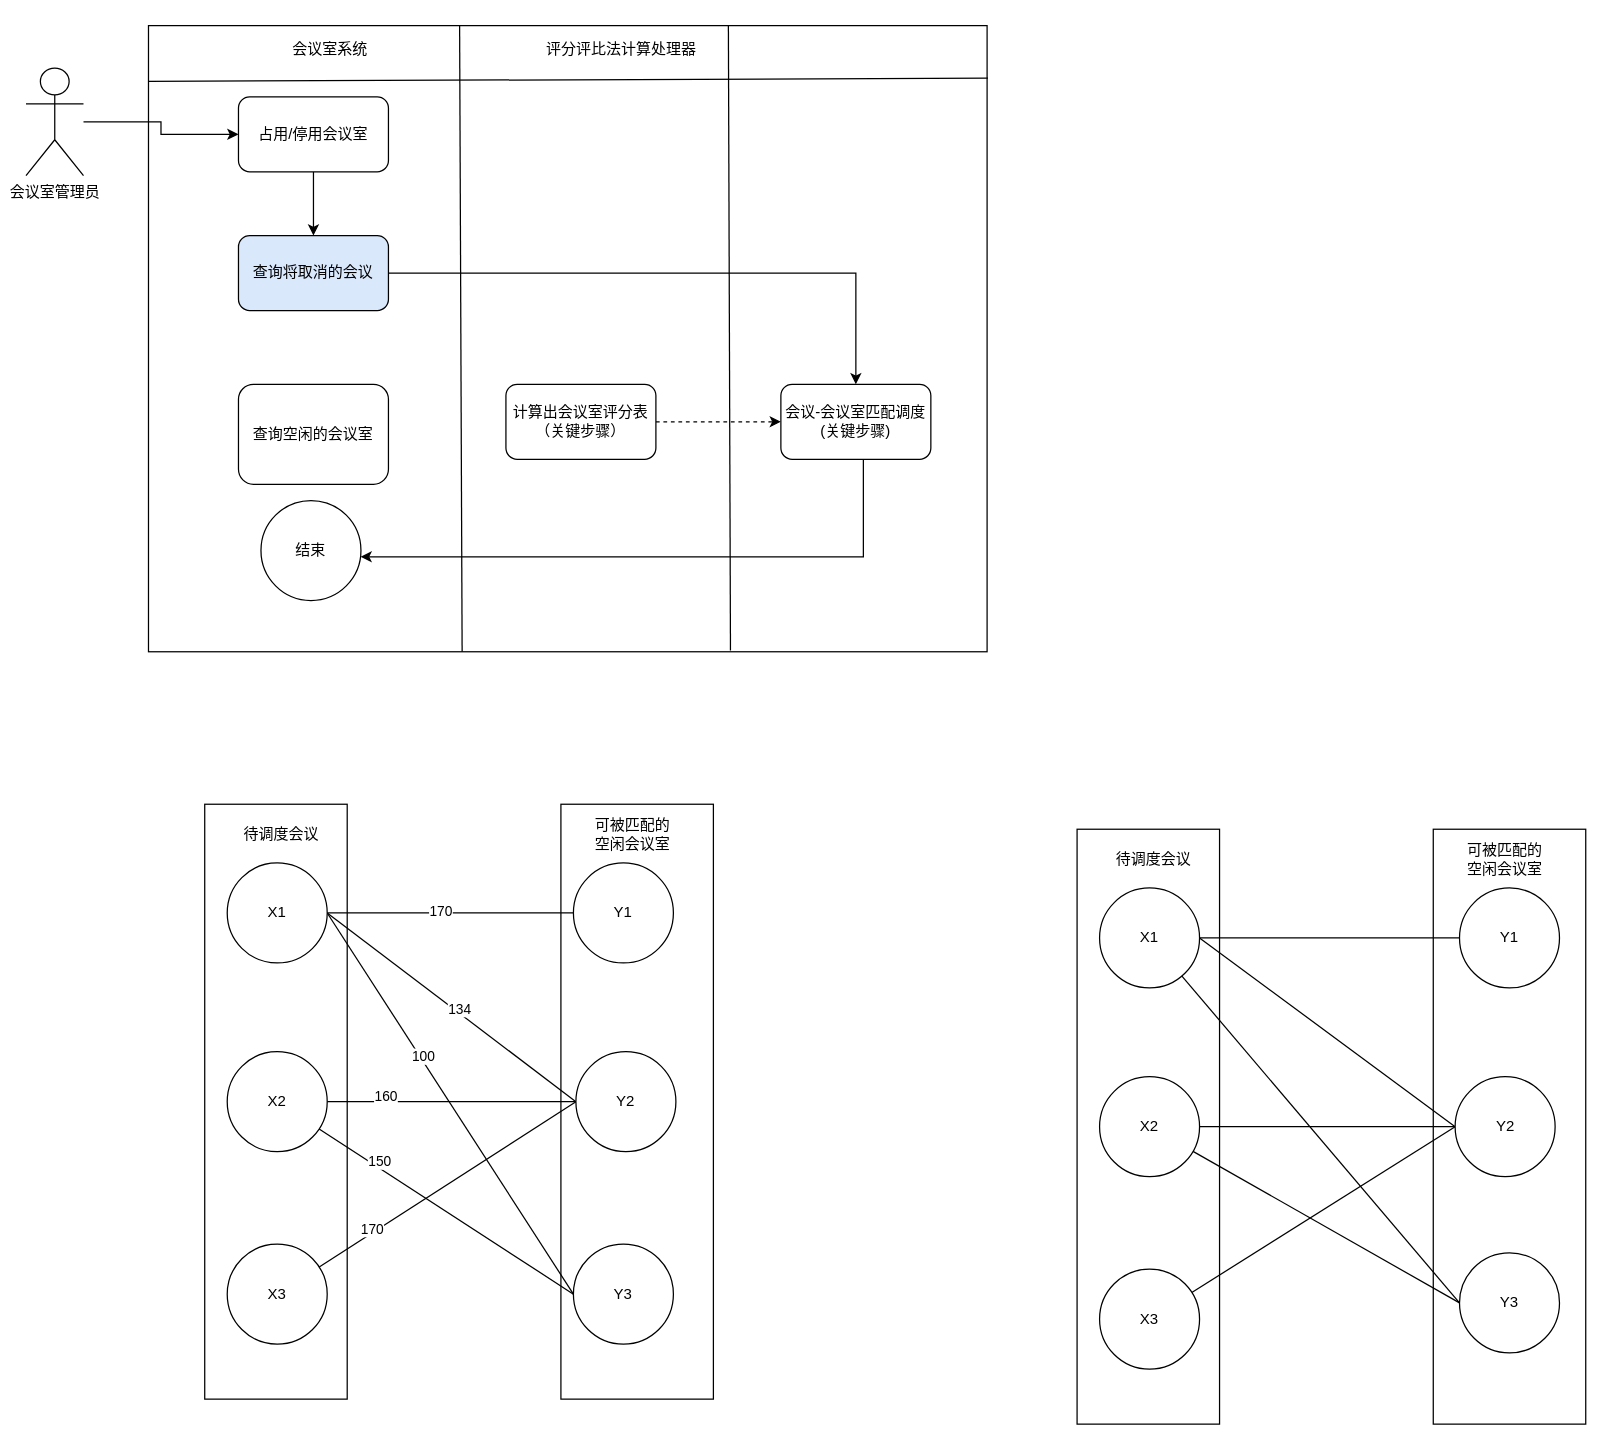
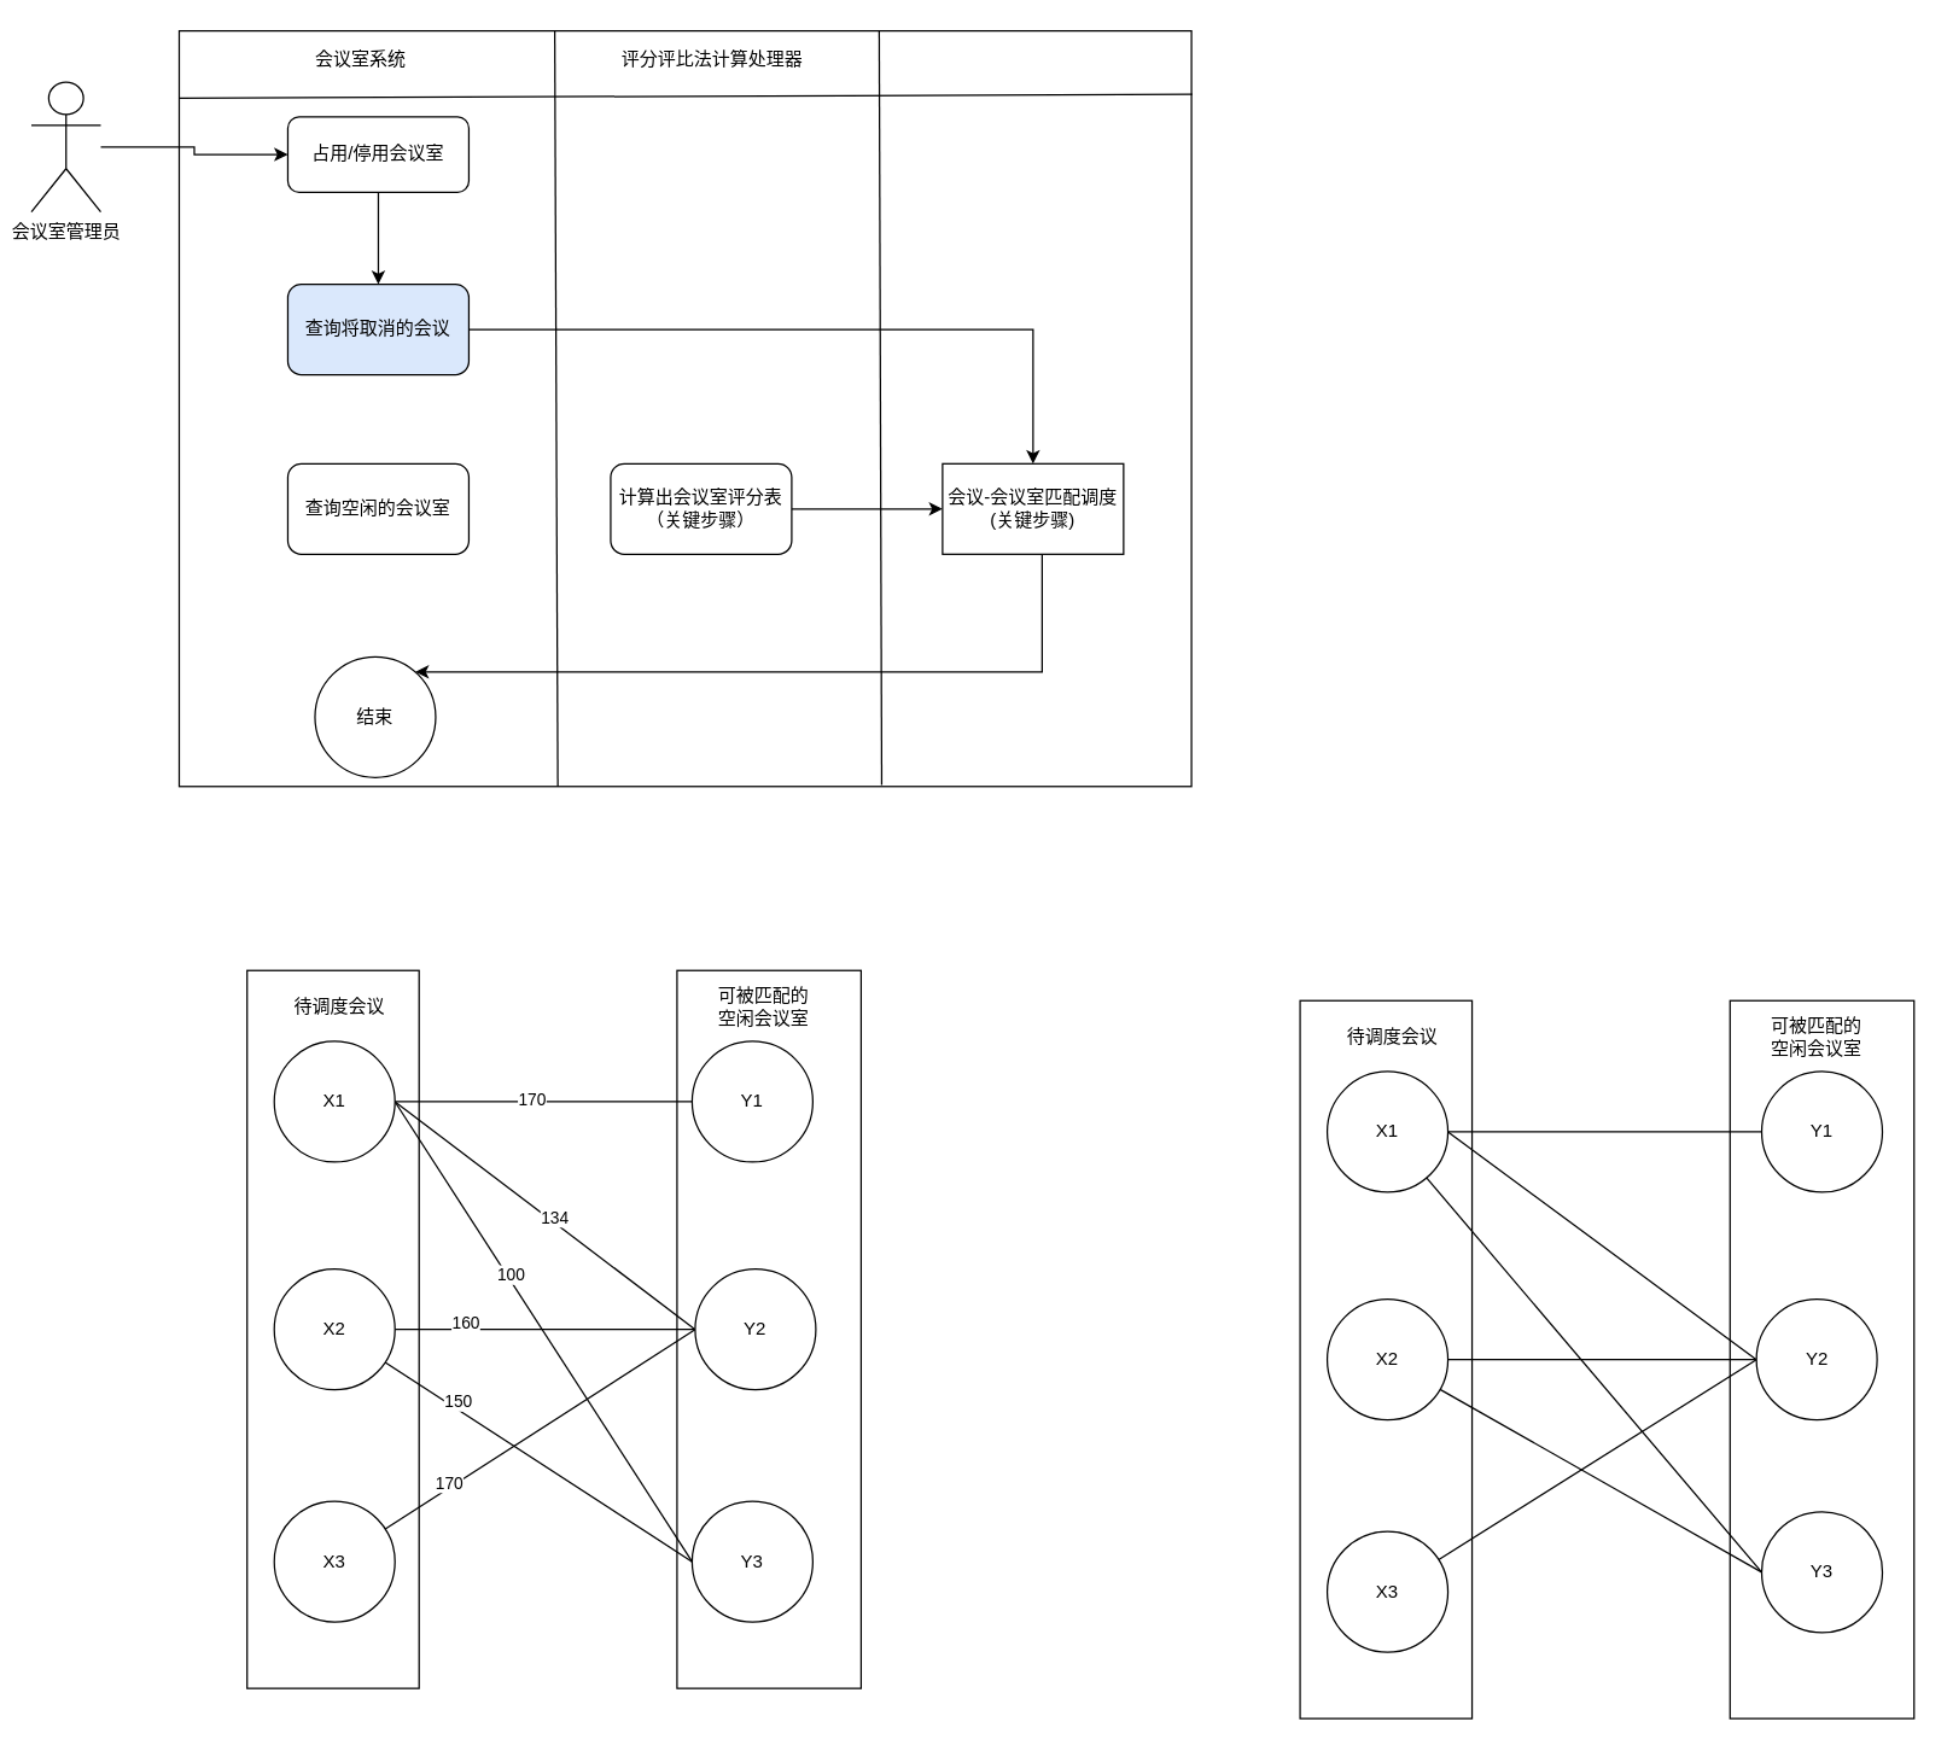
- <mxCell id="19" value="会议室系统" style="text;html=1;strokeColor=none;fillColor=none;align=center;verticalAlign=middle;whiteSpace=wrap;rounded=0;" vertex="1" parent="1"><mxGeometry x="201" y="24" width="125" height="30" as="geometry" /></mxCell>
+ <mxCell id="19" value="会议室系统" style="text;html=1;strokeColor=none;fillColor=none;align=center;verticalAlign=middle;whiteSpace=wrap;rounded=0;" vertex="1" parent="1"><mxGeometry x="176" y="24" width="125" height="30" as="geometry" /></mxCell>
- <mxCell id="20" value="评分评比法计算处理器" style="text;html=1;strokeColor=none;fillColor=none;align=center;verticalAlign=middle;whiteSpace=wrap;rounded=0;" vertex="1" parent="1"><mxGeometry x="434" y="24" width="125" height="30" as="geometry" /></mxCell>
+ <mxCell id="20" value="评分评比法计算处理器" style="text;html=1;strokeColor=none;fillColor=none;align=center;verticalAlign=middle;whiteSpace=wrap;rounded=0;" vertex="1" parent="1"><mxGeometry x="409" y="24" width="125" height="30" as="geometry" /></mxCell>
- <mxCell id="6" value="占用/停用会议室" style="rounded=1;whiteSpace=wrap;html=1;" vertex="1" parent="1"><mxGeometry x="190" y="77" width="120" height="60" as="geometry" /></mxCell>
+ <mxCell id="6" value="占用/停用会议室" style="rounded=1;whiteSpace=wrap;html=1;" vertex="1" parent="1"><mxGeometry x="190" y="77" width="120" height="50" as="geometry" /></mxCell>
- <mxCell id="9" style="edgeStyle=orthogonalEdgeStyle;rounded=0;orthogonalLoop=1;jettySize=auto;html=1;dashed=1;" edge="1" parent="1" source="10" target="12"><mxGeometry relative="1" as="geometry" /></mxCell>
+ <mxCell id="9" style="edgeStyle=orthogonalEdgeStyle;rounded=0;orthogonalLoop=1;jettySize=auto;html=1;" edge="1" parent="1" source="10" target="12"><mxGeometry relative="1" as="geometry" /></mxCell>
- <mxCell id="12" value="会议-会议室匹配调度&lt;br&gt;(关键步骤)" style="rounded=1;whiteSpace=wrap;html=1;" vertex="1" parent="1"><mxGeometry x="624" y="307" width="120" height="60" as="geometry" /></mxCell>
+ <mxCell id="12" value="会议-会议室匹配调度&lt;br&gt;(关键步骤)" style="whiteSpace=wrap;html=1;rounded=0;" vertex="1" parent="1"><mxGeometry x="624" y="307" width="120" height="60" as="geometry" /></mxCell>
- <mxCell id="21" value="查询空闲的会议室" style="rounded=1;whiteSpace=wrap;html=1;" vertex="1" parent="1"><mxGeometry x="190" y="307" width="120" height="80" as="geometry" /></mxCell>
+ <mxCell id="21" value="查询空闲的会议室" style="rounded=1;whiteSpace=wrap;html=1;" vertex="1" parent="1"><mxGeometry x="190" y="307" width="120" height="60" as="geometry" /></mxCell>
- <mxCell id="13" value="结束" style="ellipse;whiteSpace=wrap;html=1;aspect=fixed;" vertex="1" parent="1"><mxGeometry x="208" y="400" width="80" height="80" as="geometry" /></mxCell>
+ <mxCell id="13" value="结束" style="ellipse;whiteSpace=wrap;html=1;aspect=fixed;" vertex="1" parent="1"><mxGeometry x="208" y="435" width="80" height="80" as="geometry" /></mxCell>
